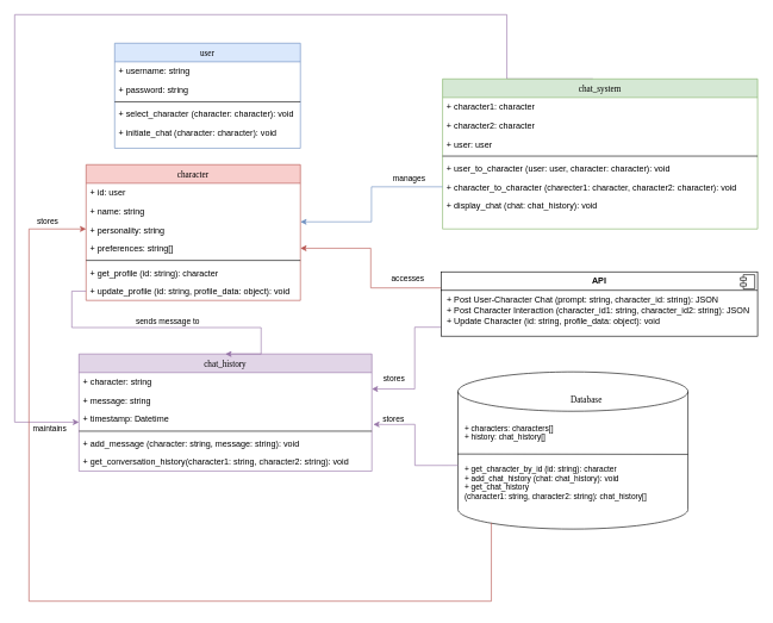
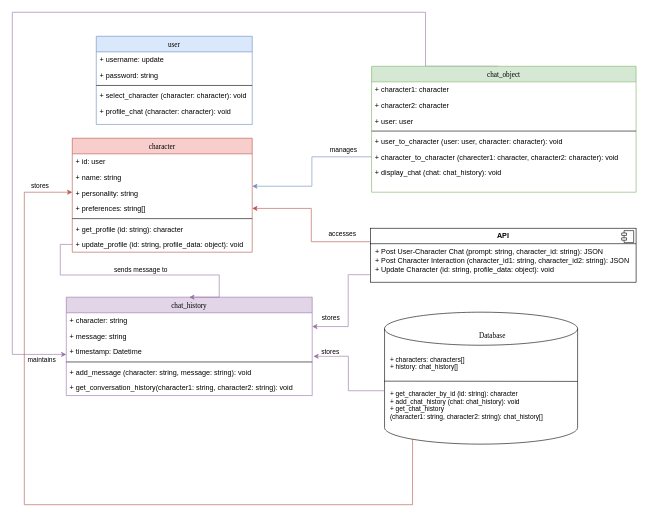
- <mxCell id="3" value="+ username: string" style="text;align=left;verticalAlign=top;spacingLeft=4;spacingRight=4;overflow=hidden;rotatable=0;points=[[0,0.5],[1,0.5]];portConstraint=eastwest;" parent="2" vertex="1"><mxGeometry y="26" width="260" height="26" as="geometry" /></mxCell>
+ <mxCell id="3" value="+ username: update" style="text;align=left;verticalAlign=top;spacingLeft=4;spacingRight=4;overflow=hidden;rotatable=0;points=[[0,0.5],[1,0.5]];portConstraint=eastwest;" parent="2" vertex="1"><mxGeometry y="26" width="260" height="26" as="geometry" /></mxCell>
- <mxCell id="9" value="chat_system" style="swimlane;fontStyle=0;align=center;verticalAlign=top;childLayout=stackLayout;horizontal=1;startSize=26;horizontalStack=0;resizeParent=1;resizeLast=0;collapsible=1;marginBottom=0;rounded=0;shadow=0;strokeWidth=1;fillColor=#d5e8d4;strokeColor=#82b366;fontFamily=Lucida Console;" parent="1" vertex="1"><mxGeometry x="619" y="110" width="441" height="210" as="geometry"><mxRectangle x="550" y="140" width="160" height="26" as="alternateBounds" /></mxGeometry></mxCell>
+ <mxCell id="9" value="chat_object" style="swimlane;fontStyle=0;align=center;verticalAlign=top;childLayout=stackLayout;horizontal=1;startSize=26;horizontalStack=0;resizeParent=1;resizeLast=0;collapsible=1;marginBottom=0;rounded=0;shadow=0;strokeWidth=1;fillColor=#d5e8d4;strokeColor=#82b366;fontFamily=Lucida Console;" parent="1" vertex="1"><mxGeometry x="619" y="110" width="441" height="210" as="geometry"><mxRectangle x="550" y="140" width="160" height="26" as="alternateBounds" /></mxGeometry></mxCell>
- <mxCell id="7" value="+ initiate_chat (character: character): void" style="text;align=left;verticalAlign=top;spacingLeft=4;spacingRight=4;overflow=hidden;rotatable=0;points=[[0,0.5],[1,0.5]];portConstraint=eastwest;" vertex="1" parent="2"><mxGeometry y="112" width="260" height="26" as="geometry" /></mxCell>
+ <mxCell id="7" value="+ profile_chat (character: character): void" style="text;align=left;verticalAlign=top;spacingLeft=4;spacingRight=4;overflow=hidden;rotatable=0;points=[[0,0.5],[1,0.5]];portConstraint=eastwest;" vertex="1" parent="2"><mxGeometry y="112" width="260" height="26" as="geometry" /></mxCell>
